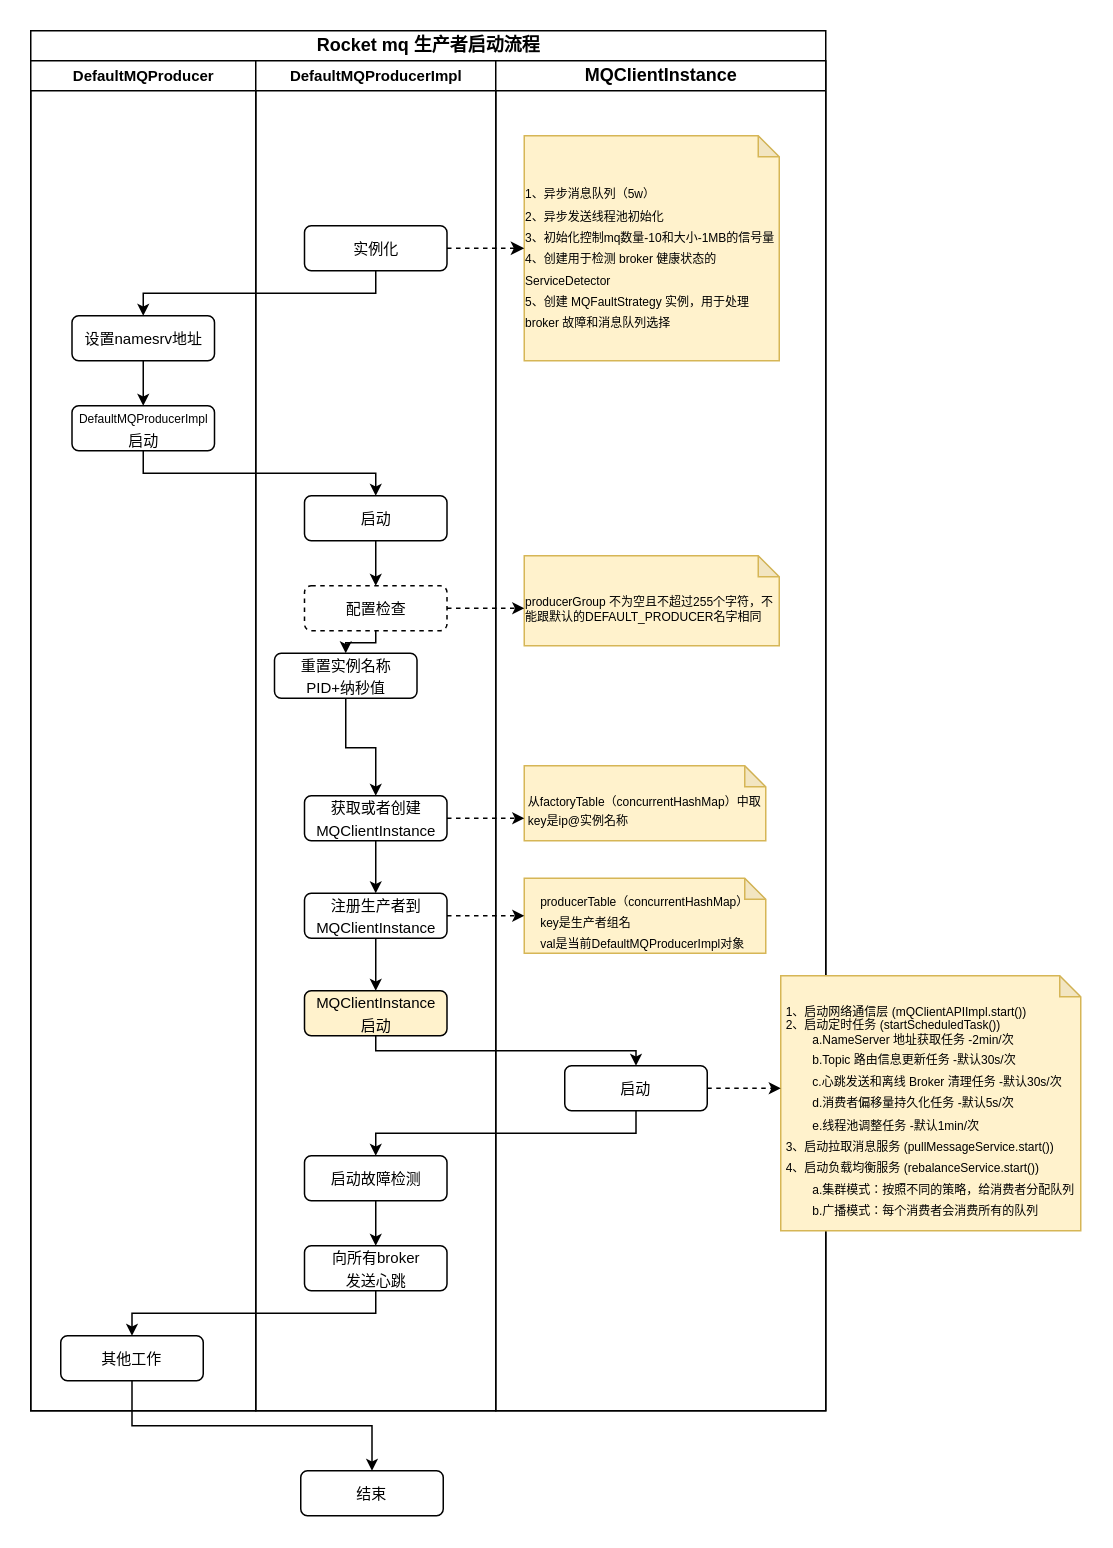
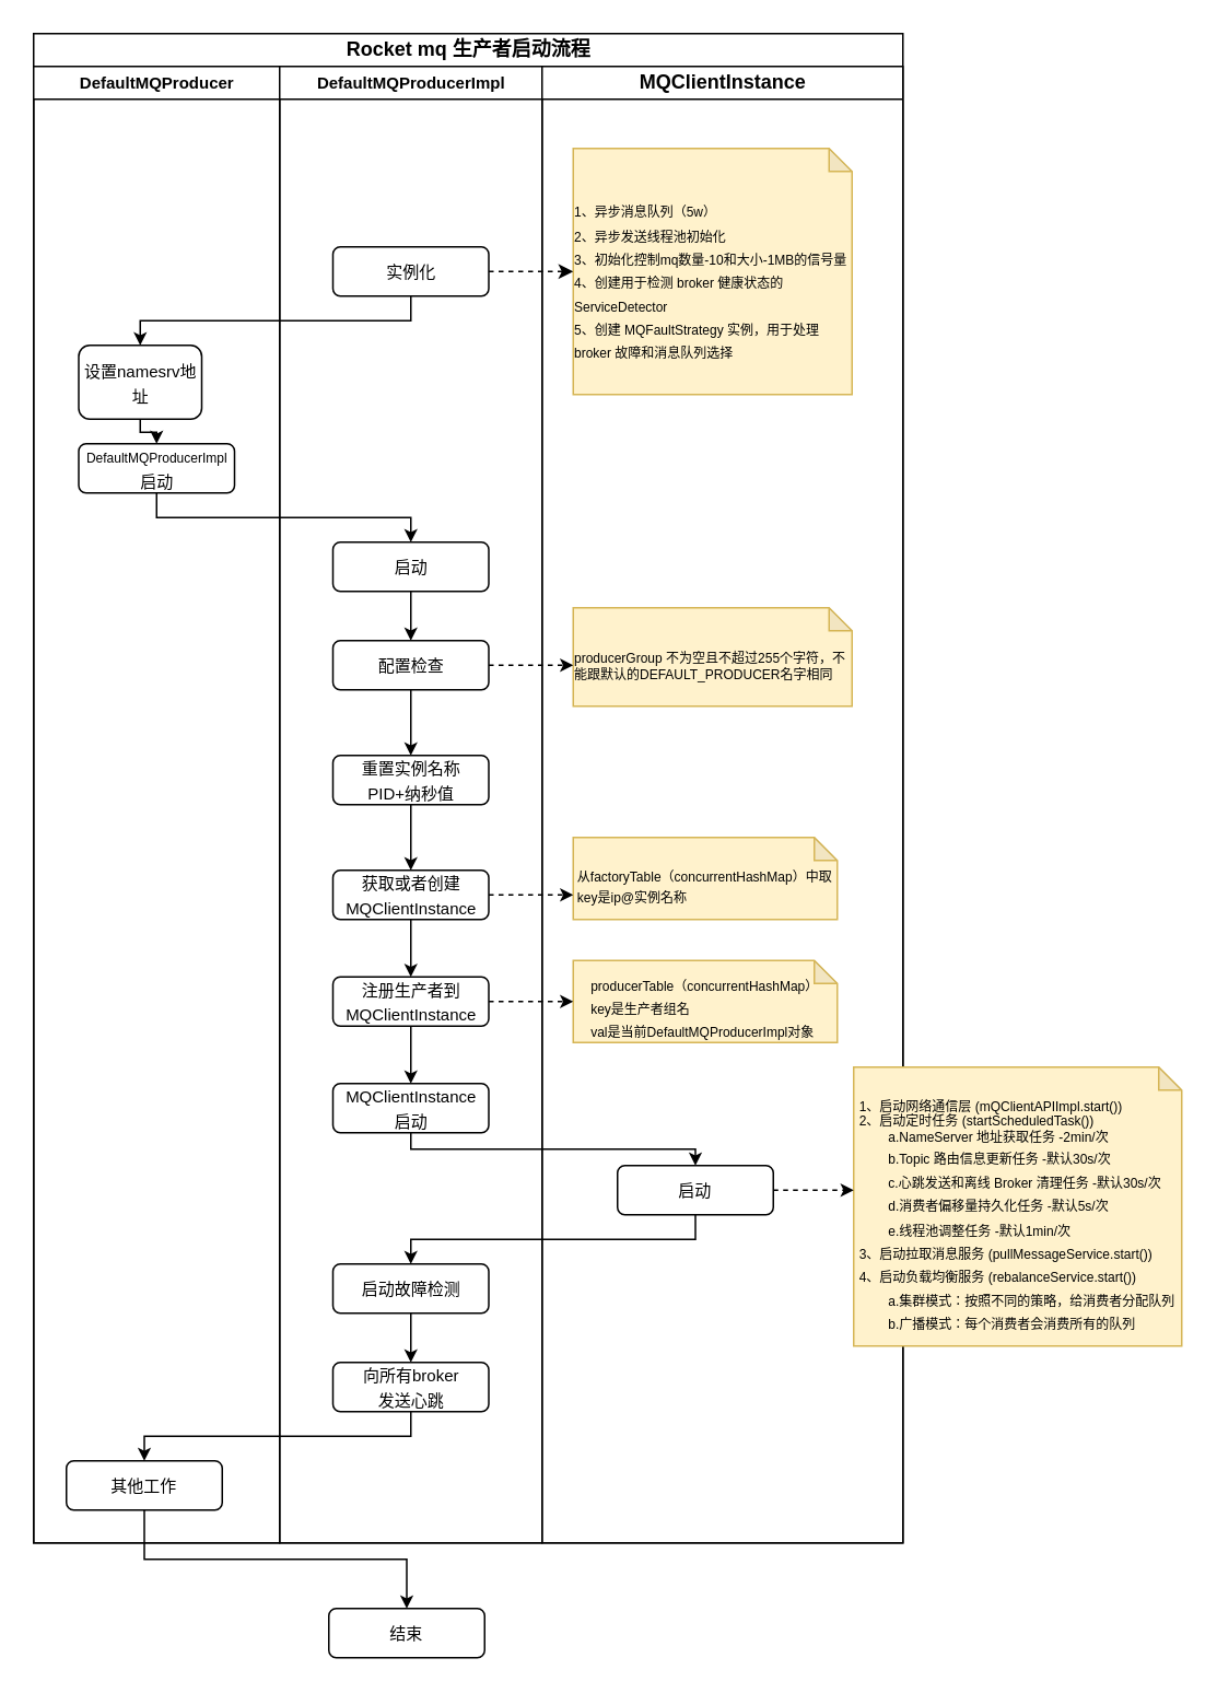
- <mxCell id="5" value="&lt;font style=&quot;font-size: 10px;&quot;&gt;设置namesrv地址&lt;/font&gt;" style="rounded=1;whiteSpace=wrap;html=1;fontSize=12;glass=0;strokeWidth=1;shadow=0;" vertex="1" parent="3"><mxGeometry x="27.5" y="170" width="95" height="30" as="geometry" /></mxCell>
+ <mxCell id="5" value="&lt;font style=&quot;font-size: 10px;&quot;&gt;设置namesrv地址&lt;/font&gt;" style="rounded=1;whiteSpace=wrap;html=1;fontSize=12;glass=0;strokeWidth=1;shadow=0;" vertex="1" parent="3"><mxGeometry x="27.5" y="170" width="75" height="45" as="geometry" /></mxCell>
- <mxCell id="13" value="&lt;font style=&quot;font-size: 10px;&quot;&gt;配置检查&lt;/font&gt;" style="rounded=1;whiteSpace=wrap;html=1;fontSize=12;glass=0;strokeWidth=1;shadow=0;dashed=1;" vertex="1" parent="8"><mxGeometry x="32.5" y="350" width="95" height="30" as="geometry" /></mxCell>
+ <mxCell id="13" value="&lt;font style=&quot;font-size: 10px;&quot;&gt;配置检查&lt;/font&gt;" style="rounded=1;whiteSpace=wrap;html=1;fontSize=12;glass=0;strokeWidth=1;shadow=0;" vertex="1" parent="8"><mxGeometry x="32.5" y="350" width="95" height="30" as="geometry" /></mxCell>
- <mxCell id="15" value="&lt;span style=&quot;font-size: 10px;&quot;&gt;重置实例名称&lt;/span&gt;&lt;div&gt;&lt;span style=&quot;font-size: 10px;&quot;&gt;PID+纳秒值&lt;/span&gt;&lt;/div&gt;" style="rounded=1;whiteSpace=wrap;html=1;fontSize=12;glass=0;strokeWidth=1;shadow=0;" vertex="1" parent="8"><mxGeometry x="12.5" y="395" width="95" height="30" as="geometry" /></mxCell>
+ <mxCell id="15" value="&lt;span style=&quot;font-size: 10px;&quot;&gt;重置实例名称&lt;/span&gt;&lt;div&gt;&lt;span style=&quot;font-size: 10px;&quot;&gt;PID+纳秒值&lt;/span&gt;&lt;/div&gt;" style="rounded=1;whiteSpace=wrap;html=1;fontSize=12;glass=0;strokeWidth=1;shadow=0;" vertex="1" parent="8"><mxGeometry x="32.5" y="420" width="95" height="30" as="geometry" /></mxCell>
- <mxCell id="20" value="&lt;span style=&quot;font-size: 10px;&quot;&gt;MQClientInstance&lt;/span&gt;&lt;div&gt;&lt;span style=&quot;font-size: 10px;&quot;&gt;启动&lt;/span&gt;&lt;/div&gt;" style="rounded=1;whiteSpace=wrap;html=1;fontSize=12;glass=0;strokeWidth=1;shadow=0;fillColor=#fff2cc;" vertex="1" parent="8"><mxGeometry x="32.5" y="620" width="95" height="30" as="geometry" /></mxCell>
+ <mxCell id="20" value="&lt;span style=&quot;font-size: 10px;&quot;&gt;MQClientInstance&lt;/span&gt;&lt;div&gt;&lt;span style=&quot;font-size: 10px;&quot;&gt;启动&lt;/span&gt;&lt;/div&gt;" style="rounded=1;whiteSpace=wrap;html=1;fontSize=12;glass=0;strokeWidth=1;shadow=0;" vertex="1" parent="8"><mxGeometry x="32.5" y="620" width="95" height="30" as="geometry" /></mxCell>
